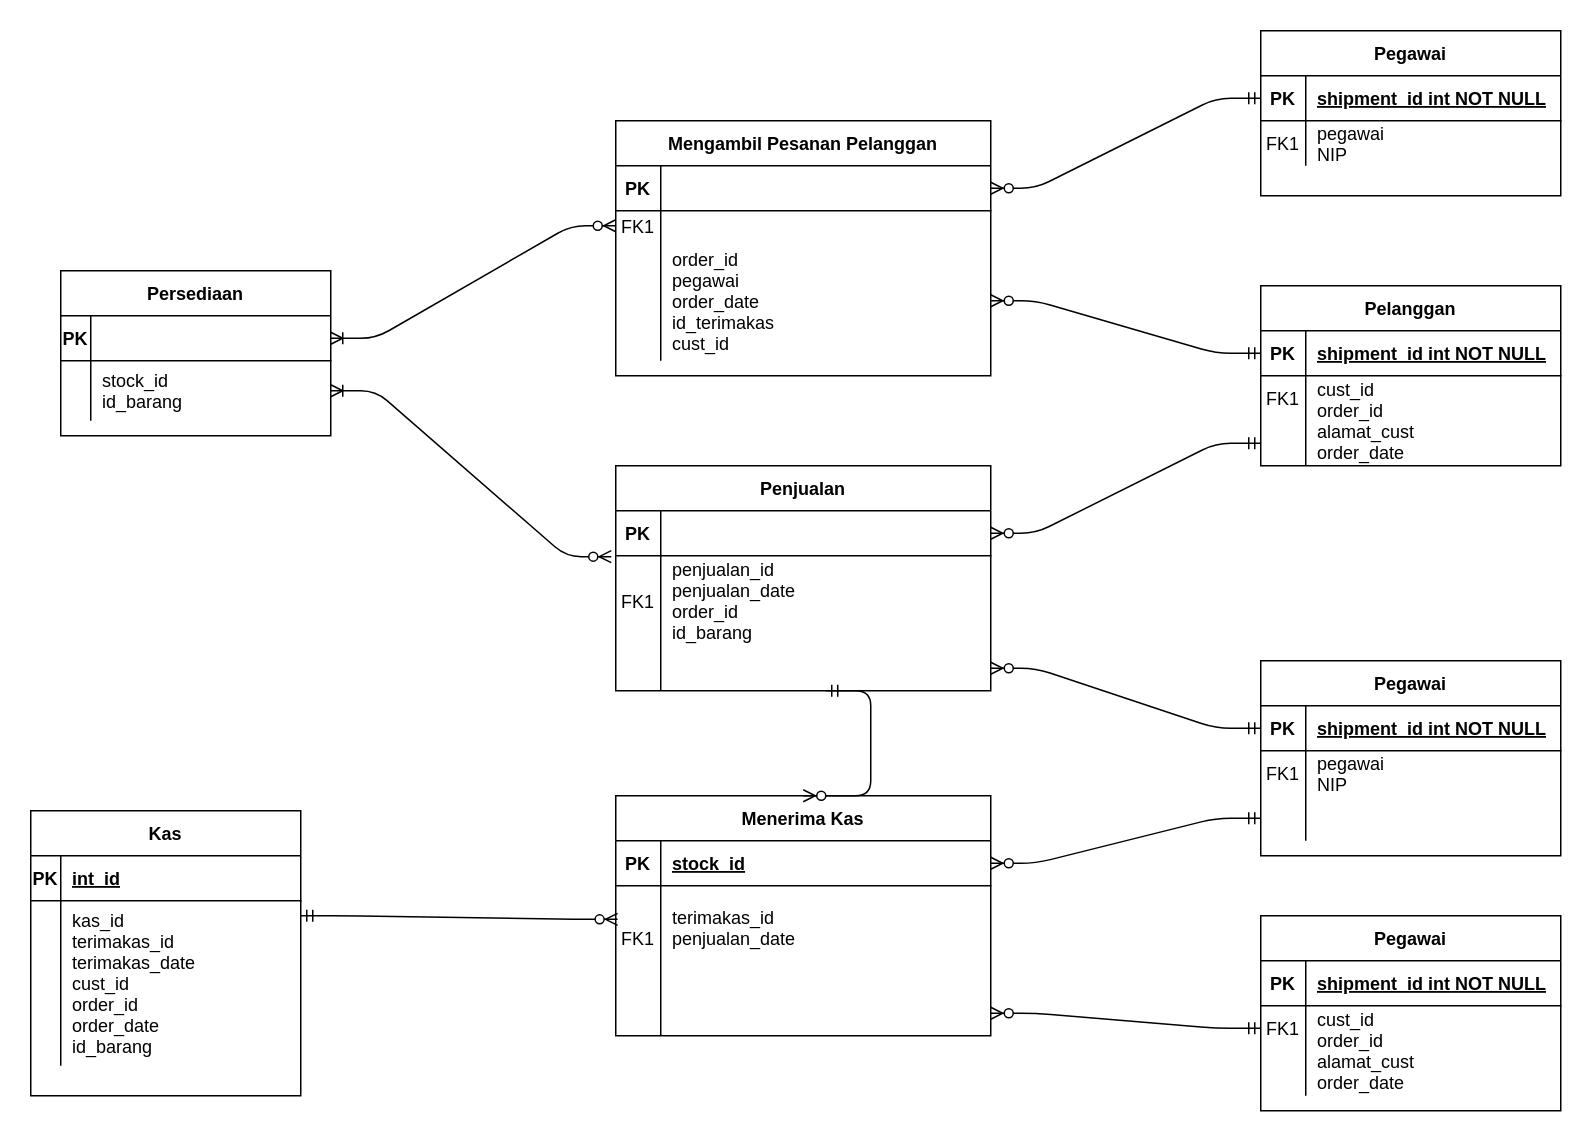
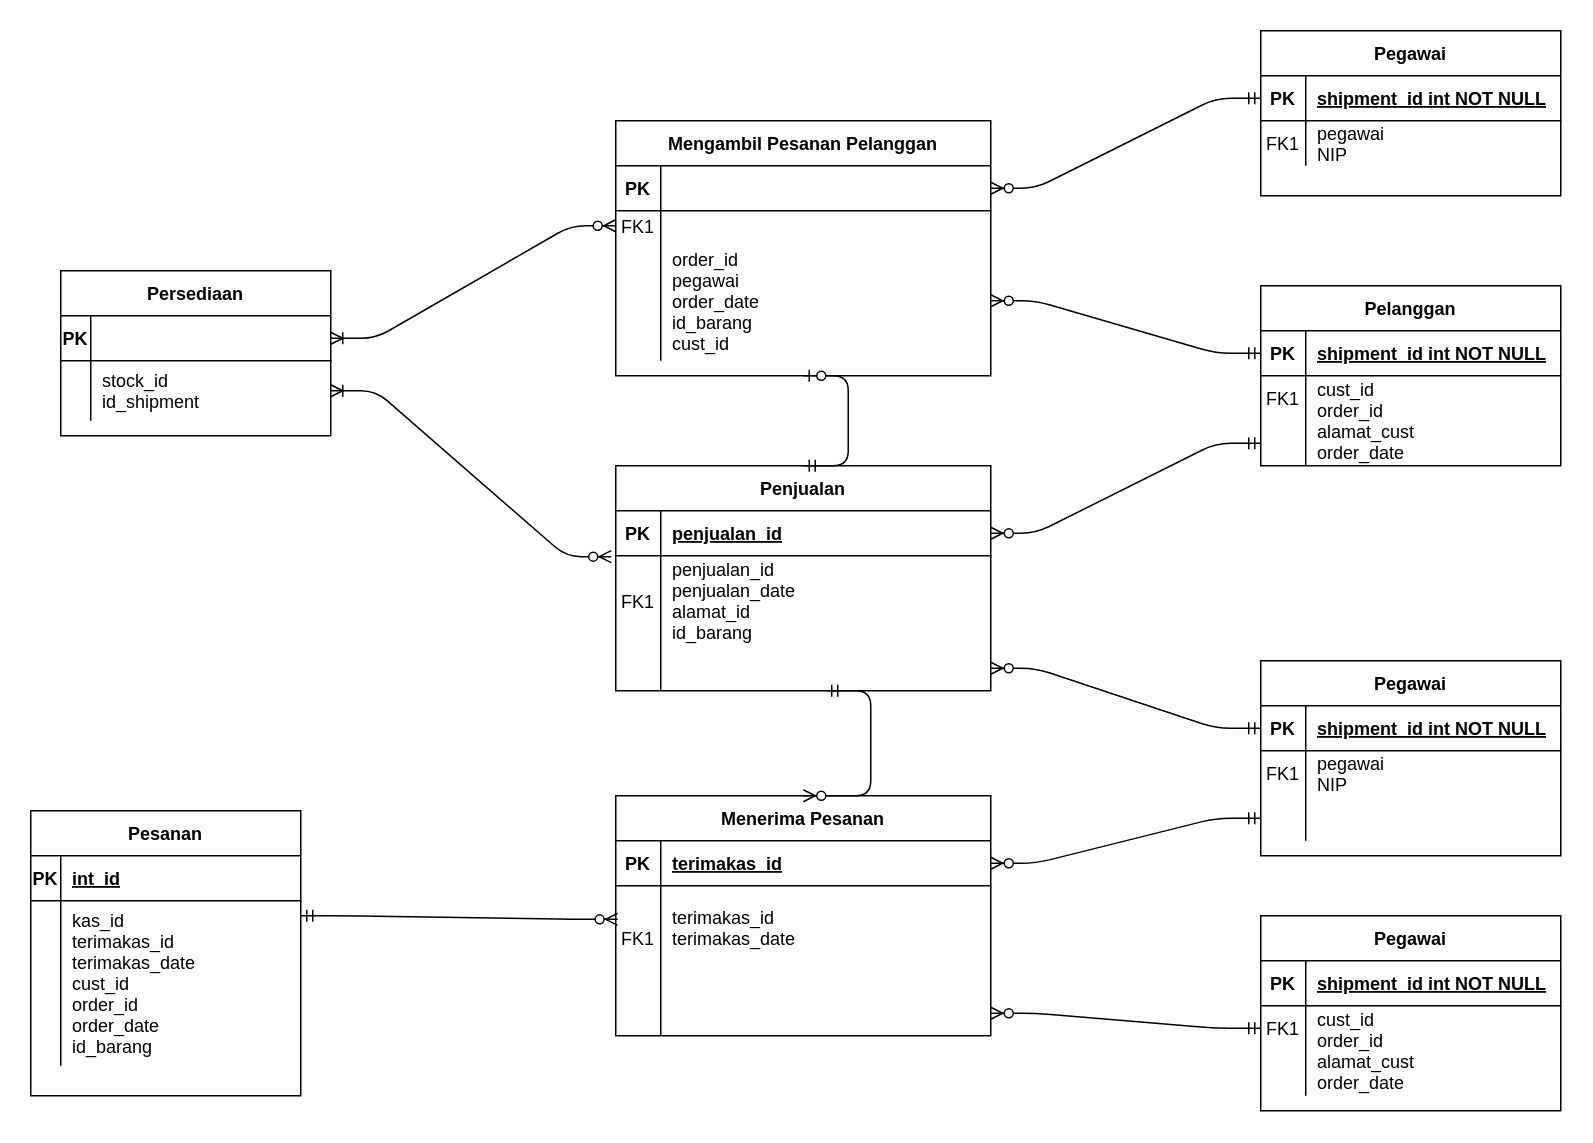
- <mxCell id="10" value="order_id&#10;pegawai&#10;order_date&#10;id_terimakas&#10;cust_id" style="shape=partialRectangle;overflow=hidden;connectable=0;fillColor=none;top=0;left=0;bottom=0;right=0;align=left;spacingLeft=6;" parent="8" vertex="1"><mxGeometry x="30" width="220" height="80" as="geometry" /></mxCell>
+ <mxCell id="10" value="order_id&#10;pegawai&#10;order_date&#10;id_barang&#10;cust_id" style="shape=partialRectangle;overflow=hidden;connectable=0;fillColor=none;top=0;left=0;bottom=0;right=0;align=left;spacingLeft=6;" parent="8" vertex="1"><mxGeometry x="30" width="220" height="80" as="geometry" /></mxCell>
- <mxCell id="26" value="stock_id&#10;id_barang" style="shape=partialRectangle;overflow=hidden;connectable=0;fillColor=none;top=0;left=0;bottom=0;right=0;align=left;spacingLeft=6;" parent="24" vertex="1"><mxGeometry x="20" width="160" height="40" as="geometry" /></mxCell>
+ <mxCell id="26" value="stock_id&#10;id_shipment" style="shape=partialRectangle;overflow=hidden;connectable=0;fillColor=none;top=0;left=0;bottom=0;right=0;align=left;spacingLeft=6;" parent="24" vertex="1"><mxGeometry x="20" width="160" height="40" as="geometry" /></mxCell>
+ <mxCell id="85" value="" style="edgeStyle=entityRelationEdgeStyle;fontSize=12;html=1;endArrow=ERzeroToOne;startArrow=ERmandOne;exitX=0.5;exitY=0;exitDx=0;exitDy=0;entryX=0.5;entryY=1;entryDx=0;entryDy=0;" edge="1" parent="1" source="11" target="2"><mxGeometry width="100" height="100" relative="1" as="geometry"><mxPoint x="460" y="310" as="sourcePoint" /><mxPoint x="680" y="310" as="targetPoint" /></mxGeometry></mxCell>
+ <mxCell id="14" value="penjualan_id" style="shape=partialRectangle;overflow=hidden;connectable=0;fillColor=none;top=0;left=0;bottom=0;right=0;align=left;spacingLeft=6;fontStyle=5;" parent="12" vertex="1"><mxGeometry x="30" width="220" height="30" as="geometry" /></mxCell>
- <mxCell id="17" value="penjualan_id&#10;penjualan_date&#10;order_id&#10;id_barang" style="shape=partialRectangle;overflow=hidden;connectable=0;fillColor=none;top=0;left=0;bottom=0;right=0;align=left;spacingLeft=6;" parent="15" vertex="1"><mxGeometry x="30" width="220" height="60" as="geometry" /></mxCell>
+ <mxCell id="17" value="penjualan_id&#10;penjualan_date&#10;alamat_id&#10;id_barang" style="shape=partialRectangle;overflow=hidden;connectable=0;fillColor=none;top=0;left=0;bottom=0;right=0;align=left;spacingLeft=6;" parent="15" vertex="1"><mxGeometry x="30" width="220" height="60" as="geometry" /></mxCell>
- <mxCell id="27" value="Menerima Kas" style="shape=table;startSize=30;container=1;collapsible=1;childLayout=tableLayout;fixedRows=1;rowLines=0;fontStyle=1;align=center;resizeLast=1;" vertex="1" parent="1"><mxGeometry x="410" y="530" width="250" height="160" as="geometry" /></mxCell>
+ <mxCell id="27" value="Menerima Pesanan" style="shape=table;startSize=30;container=1;collapsible=1;childLayout=tableLayout;fixedRows=1;rowLines=0;fontStyle=1;align=center;resizeLast=1;" vertex="1" parent="1"><mxGeometry x="410" y="530" width="250" height="160" as="geometry" /></mxCell>
- <mxCell id="37" value="Kas" style="shape=table;startSize=30;container=1;collapsible=1;childLayout=tableLayout;fixedRows=1;rowLines=0;fontStyle=1;align=center;resizeLast=1;" vertex="1" parent="1"><mxGeometry x="20" y="540" width="180" height="190" as="geometry" /></mxCell>
+ <mxCell id="37" value="Pesanan" style="shape=table;startSize=30;container=1;collapsible=1;childLayout=tableLayout;fixedRows=1;rowLines=0;fontStyle=1;align=center;resizeLast=1;" vertex="1" parent="1"><mxGeometry x="20" y="540" width="180" height="190" as="geometry" /></mxCell>
- <mxCell id="30" value="stock_id" style="shape=partialRectangle;overflow=hidden;connectable=0;fillColor=none;top=0;left=0;bottom=0;right=0;align=left;spacingLeft=6;fontStyle=5;" vertex="1" parent="28"><mxGeometry x="30" width="220" height="30" as="geometry" /></mxCell>
+ <mxCell id="30" value="terimakas_id" style="shape=partialRectangle;overflow=hidden;connectable=0;fillColor=none;top=0;left=0;bottom=0;right=0;align=left;spacingLeft=6;fontStyle=5;" vertex="1" parent="28"><mxGeometry x="30" width="220" height="30" as="geometry" /></mxCell>
- <mxCell id="33" value="terimakas_id&#10;penjualan_date&#10;" style="shape=partialRectangle;overflow=hidden;connectable=0;fillColor=none;top=0;left=0;bottom=0;right=0;align=left;spacingLeft=6;" vertex="1" parent="31"><mxGeometry x="30" width="220" height="70" as="geometry" /></mxCell>
+ <mxCell id="33" value="terimakas_id&#10;terimakas_date&#10;" style="shape=partialRectangle;overflow=hidden;connectable=0;fillColor=none;top=0;left=0;bottom=0;right=0;align=left;spacingLeft=6;" vertex="1" parent="31"><mxGeometry x="30" width="220" height="70" as="geometry" /></mxCell>
